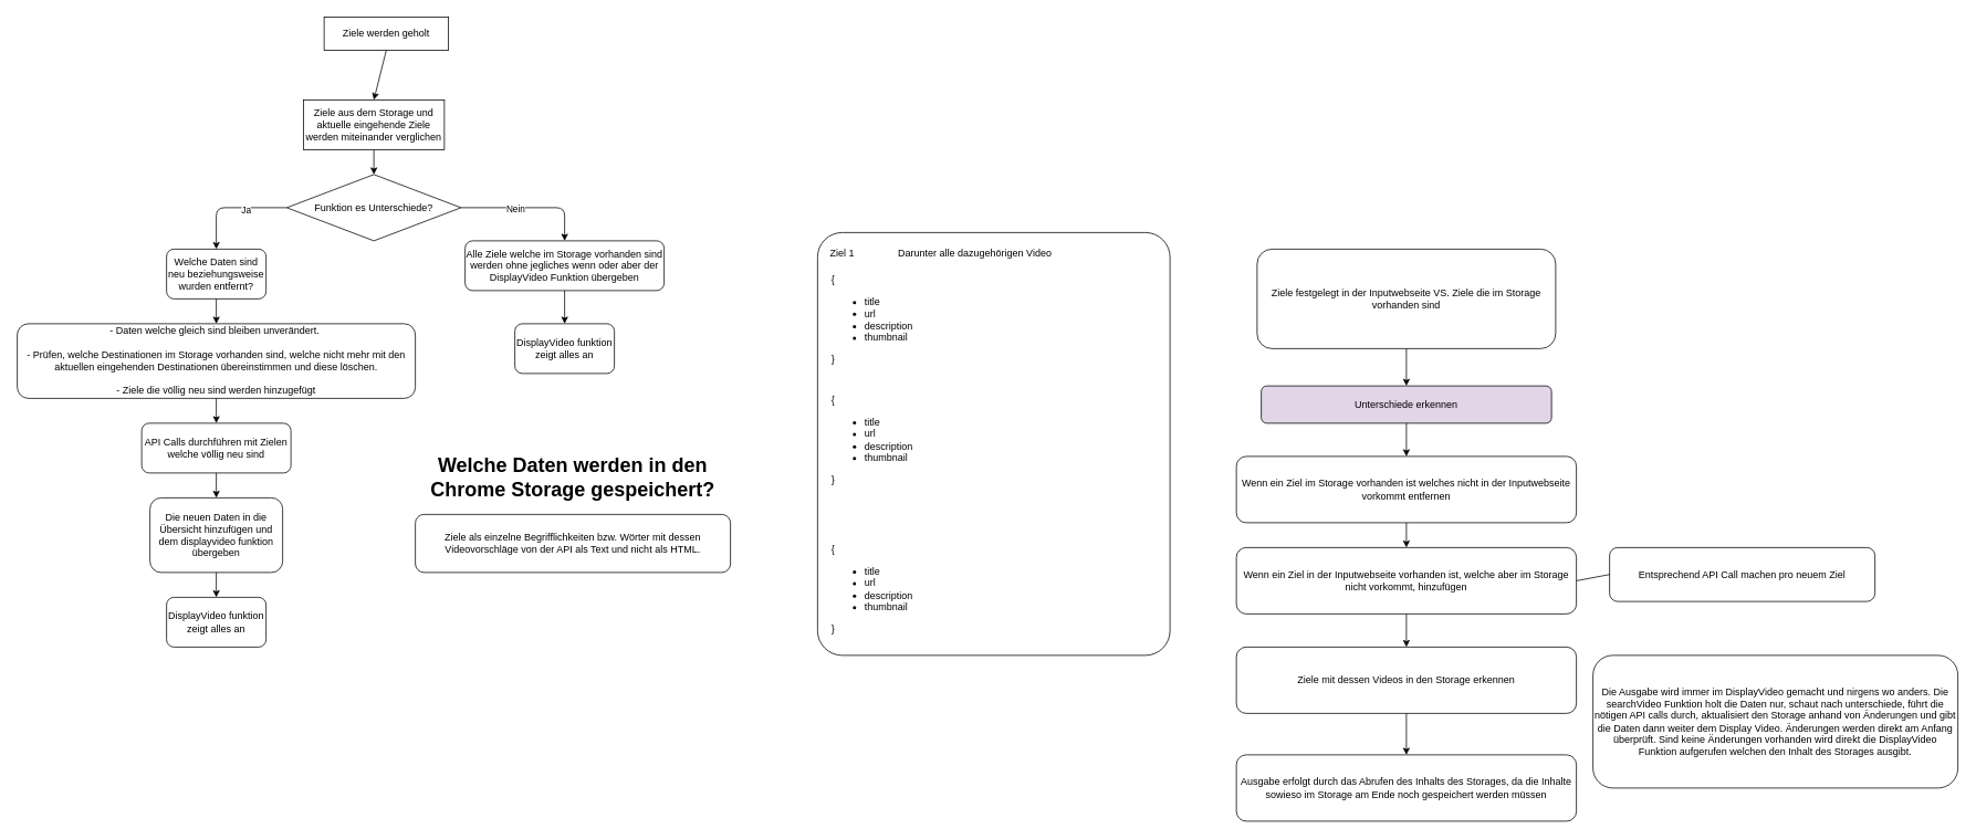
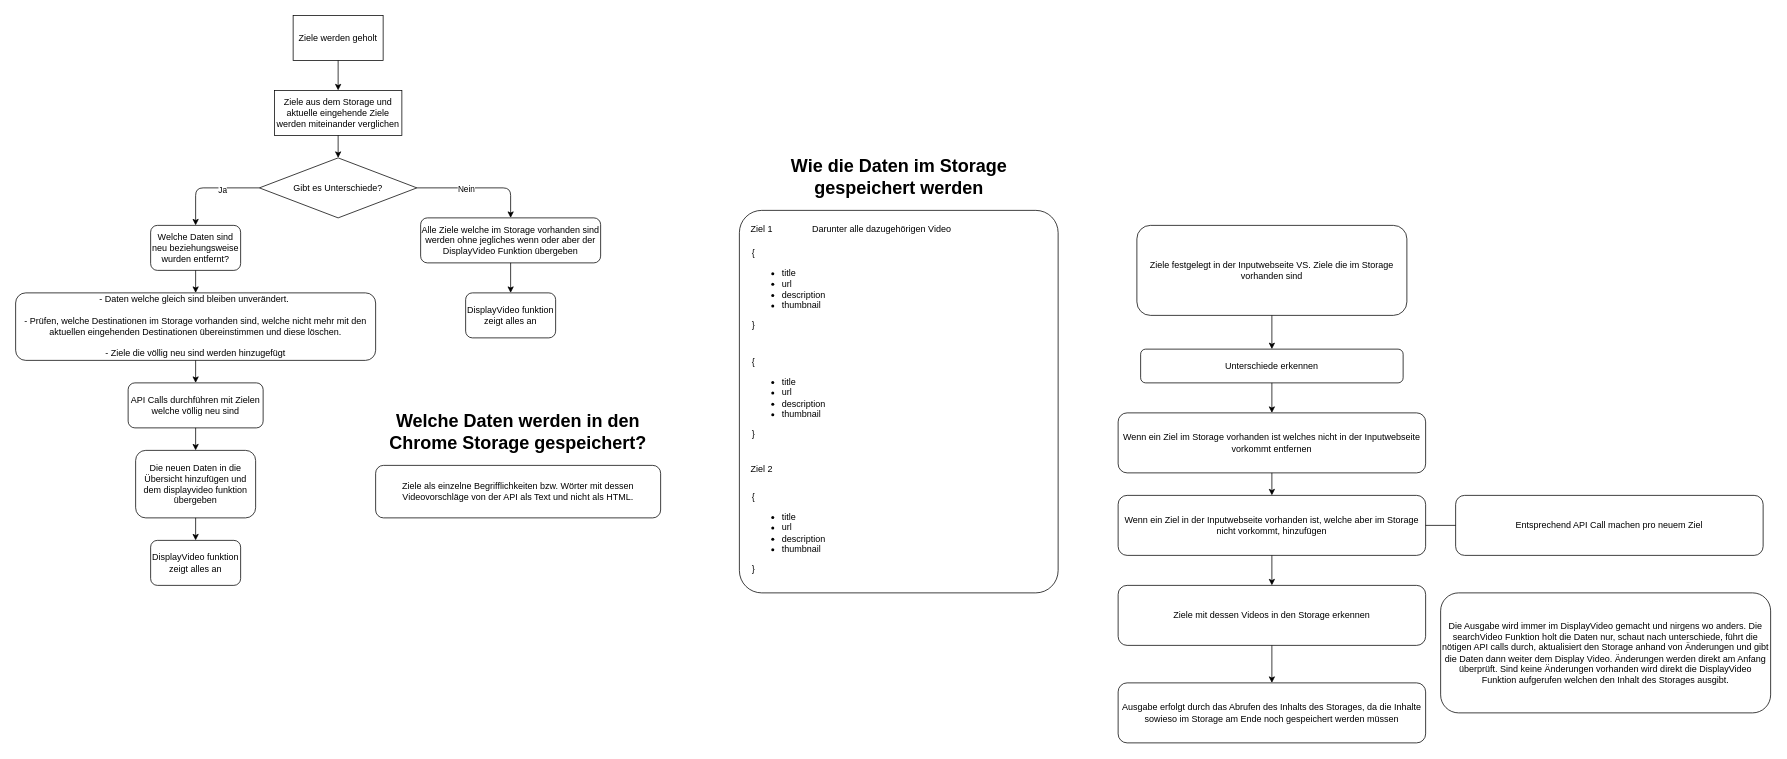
- <mxCell id="2" value="Ziele werden geholt" style="rounded=0;whiteSpace=wrap;html=1;" parent="1" vertex="1"><mxGeometry x="390" y="20" width="150" height="40" as="geometry" /></mxCell>
+ <mxCell id="2" value="Ziele werden geholt" style="rounded=0;whiteSpace=wrap;html=1;" parent="1" vertex="1"><mxGeometry x="390" y="20" width="120" height="60" as="geometry" /></mxCell>
+ <mxCell id="26" value="&lt;h1&gt;Wie die Daten im Storage gespeichert werden&lt;/h1&gt;" style="text;html=1;strokeColor=none;fillColor=none;align=center;verticalAlign=middle;whiteSpace=wrap;rounded=0;" vertex="1" parent="1"><mxGeometry x="1042.5" y="220" width="310" height="30" as="geometry" /></mxCell>
- <mxCell id="4" value="Funktion es Unterschiede?" style="rhombus;whiteSpace=wrap;html=1;" parent="1" vertex="1"><mxGeometry x="345" y="210" width="210" height="80" as="geometry" /></mxCell>
+ <mxCell id="4" value="Gibt es Unterschiede?" style="rhombus;whiteSpace=wrap;html=1;" parent="1" vertex="1"><mxGeometry x="345" y="210" width="210" height="80" as="geometry" /></mxCell>
- <mxCell id="34" value="Unterschiede erkennen" style="rounded=1;whiteSpace=wrap;html=1;fillColor=#e1d5e7;" vertex="1" parent="1"><mxGeometry x="1520" y="465" width="350" height="45" as="geometry" /></mxCell>
+ <mxCell id="34" value="Unterschiede erkennen" style="rounded=1;whiteSpace=wrap;html=1;" vertex="1" parent="1"><mxGeometry x="1520" y="465" width="350" height="45" as="geometry" /></mxCell>
+ <mxCell id="30" value="Ziel 2" style="text;html=1;strokeColor=none;fillColor=none;align=center;verticalAlign=middle;whiteSpace=wrap;rounded=0;" vertex="1" parent="1"><mxGeometry x="985" y="610" width="60" height="30" as="geometry" /></mxCell>
- <mxCell id="40" value="Entsprechend API Call machen pro neuem Ziel" style="rounded=1;whiteSpace=wrap;html=1;" vertex="1" parent="1"><mxGeometry x="1940" y="660" width="320" height="65" as="geometry" /></mxCell>
+ <mxCell id="40" value="Entsprechend API Call machen pro neuem Ziel" style="rounded=1;whiteSpace=wrap;html=1;" vertex="1" parent="1"><mxGeometry x="1940" y="660" width="410" height="80" as="geometry" /></mxCell>
